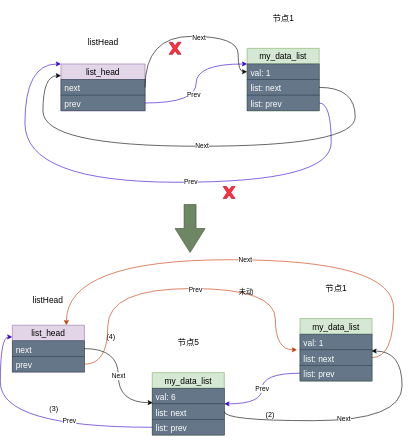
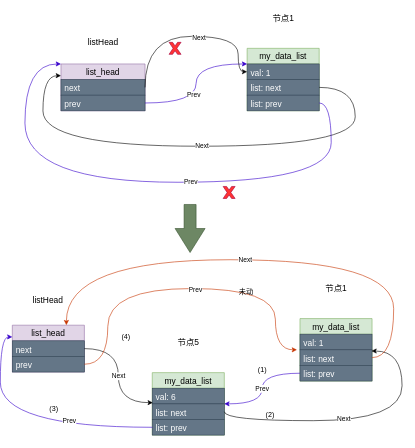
- <mxCell id="48" value="(4)" style="text;html=1;align=center;verticalAlign=middle;resizable=0;points=[];autosize=1;" vertex="1" parent="22"><mxGeometry x="149" y="110" width="30" height="20" as="geometry" /></mxCell>
+ <mxCell id="48" value="(4)" style="text;html=1;align=center;verticalAlign=middle;resizable=0;points=[];autosize=1;" vertex="1" parent="22"><mxGeometry x="174" y="110" width="30" height="20" as="geometry" /></mxCell>
+ <mxCell id="42" value="(1)" style="text;html=1;align=center;verticalAlign=middle;resizable=0;points=[];autosize=1;" vertex="1" parent="22"><mxGeometry x="401" y="166" width="30" height="20" as="geometry" /></mxCell>
